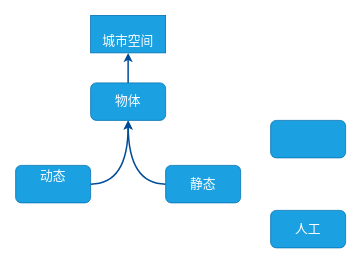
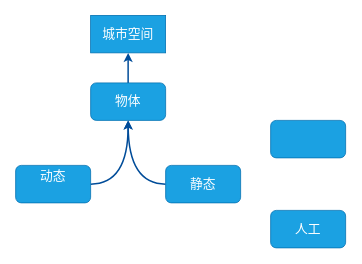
- <mxCell id="5" value="&lt;font style=&quot;font-size: 17px&quot;&gt;城市空间&lt;/font&gt;" style="text;html=1;align=center;verticalAlign=middle;whiteSpace=wrap;rounded=0;fontColor=#FFFFFF;aspect=fixed;" vertex="1" parent="1"><mxGeometry x="135" y="45" width="70" height="20" as="geometry" /></mxCell>
+ <mxCell id="5" value="&lt;font style=&quot;font-size: 17px&quot;&gt;城市空间&lt;/font&gt;" style="text;html=1;align=center;verticalAlign=middle;whiteSpace=wrap;rounded=0;fontColor=#FFFFFF;aspect=fixed;" vertex="1" parent="1"><mxGeometry x="135" y="35" width="70" height="20" as="geometry" /></mxCell>
